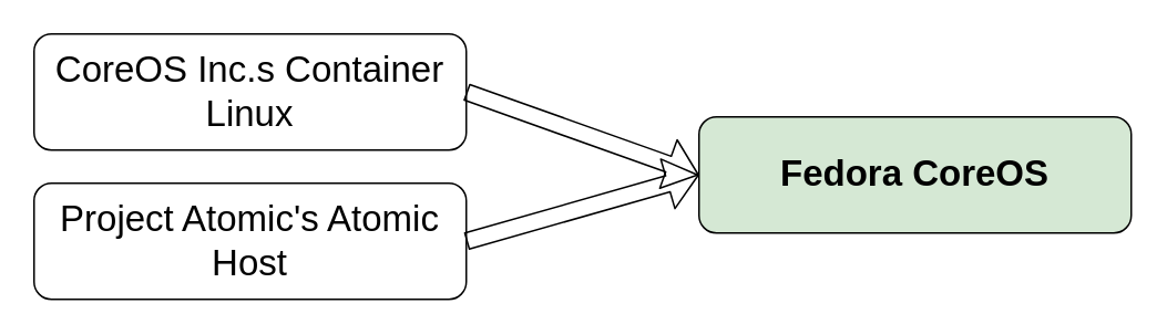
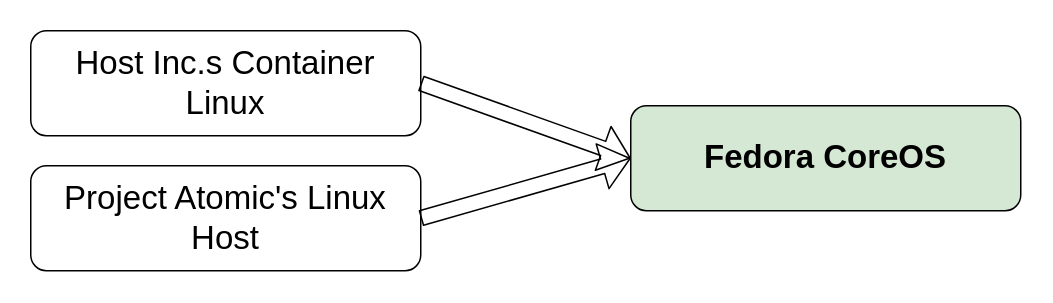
- <mxCell id="2" value="&lt;font style=&quot;font-size: 22px&quot;&gt;CoreOS Inc.s Container Linux&lt;/font&gt;" style="rounded=1;whiteSpace=wrap;html=1;" vertex="1" parent="1"><mxGeometry x="20" y="20" width="260" height="70" as="geometry" /></mxCell>
+ <mxCell id="2" value="&lt;font style=&quot;font-size: 22px&quot;&gt;Host Inc.s Container Linux&lt;/font&gt;" style="rounded=1;whiteSpace=wrap;html=1;" vertex="1" parent="1"><mxGeometry x="20" y="20" width="260" height="70" as="geometry" /></mxCell>
- <mxCell id="3" value="&lt;font style=&quot;font-size: 22px&quot;&gt;Project Atomic's Atomic Host&lt;/font&gt;" style="rounded=1;whiteSpace=wrap;html=1;" vertex="1" parent="1"><mxGeometry x="20" y="110" width="260" height="70" as="geometry" /></mxCell>
+ <mxCell id="3" value="&lt;font style=&quot;font-size: 22px&quot;&gt;Project Atomic's Linux Host&lt;/font&gt;" style="rounded=1;whiteSpace=wrap;html=1;" vertex="1" parent="1"><mxGeometry x="20" y="110" width="260" height="70" as="geometry" /></mxCell>
